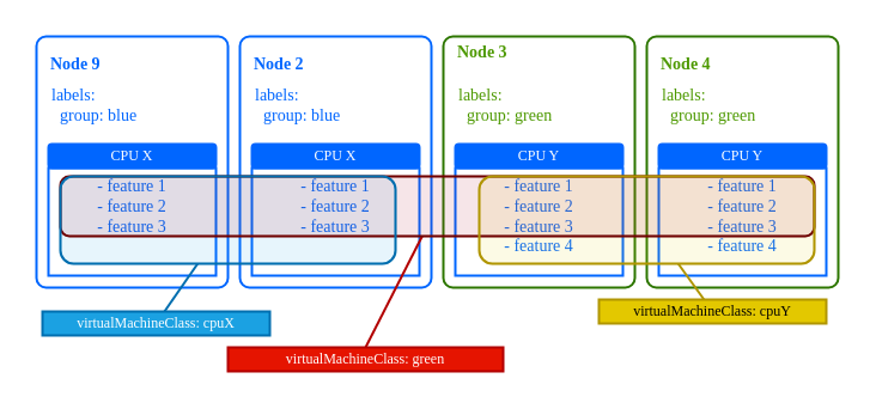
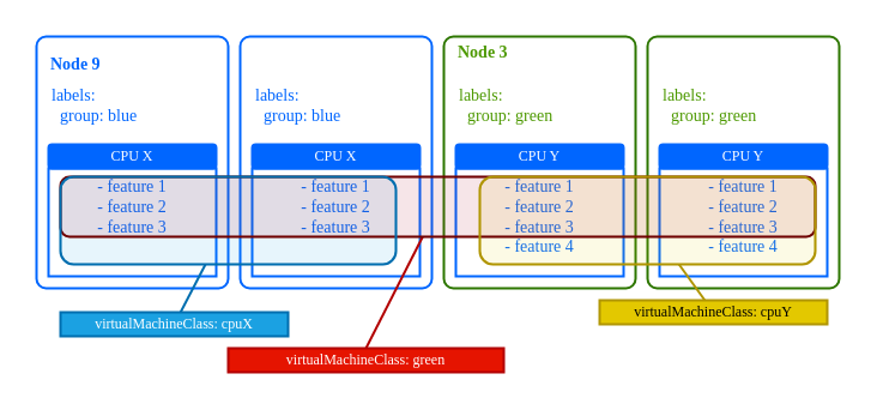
- <mxCell id="8" value="Node 2" style="text;html=1;strokeColor=none;fillColor=none;align=left;verticalAlign=middle;whiteSpace=wrap;rounded=0;fontColor=#0066ff;strokeWidth=2;fontFamily=JetBrains Mono;fontSource=https%3A%2F%2Ffonts.googleapis.com%2Fcss%3Ffamily%3DJetBrains%2BMono;fontSize=14;fontStyle=1" parent="1" vertex="1"><mxGeometry x="210" y="44" width="60" height="20" as="geometry" /></mxCell>
- <mxCell id="16" value="Node 4" style="text;html=1;strokeColor=none;fillColor=none;align=left;verticalAlign=middle;whiteSpace=wrap;rounded=0;fontColor=#4D9900;strokeWidth=2;fontFamily=JetBrains Mono;fontSource=https%3A%2F%2Ffonts.googleapis.com%2Fcss%3Ffamily%3DJetBrains%2BMono;fontSize=14;fontStyle=1" parent="1" vertex="1"><mxGeometry x="550" y="44" width="60" height="20" as="geometry" /></mxCell>
- <mxCell id="26" value="virtualMachineClass: cpuX" style="text;html=1;strokeColor=#006EAF;fillColor=#1ba1e2;align=center;verticalAlign=middle;whiteSpace=wrap;rounded=0;fontColor=#ffffff;strokeWidth=2;fontFamily=JetBrains Mono;fontSource=https%3A%2F%2Ffonts.googleapis.com%2Fcss%3Ffamily%3DJetBrains%2BMono;fontSize=12;fontStyle=0" parent="1" vertex="1"><mxGeometry x="35" y="260" width="190" height="20" as="geometry" /></mxCell>
+ <mxCell id="26" value="virtualMachineClass: cpuX" style="text;html=1;strokeColor=#006EAF;fillColor=#1ba1e2;align=center;verticalAlign=middle;whiteSpace=wrap;rounded=0;fontColor=#ffffff;strokeWidth=2;fontFamily=JetBrains Mono;fontSource=https%3A%2F%2Ffonts.googleapis.com%2Fcss%3Ffamily%3DJetBrains%2BMono;fontSize=12;fontStyle=0" parent="1" vertex="1"><mxGeometry x="50" y="260" width="190" height="20" as="geometry" /></mxCell>
